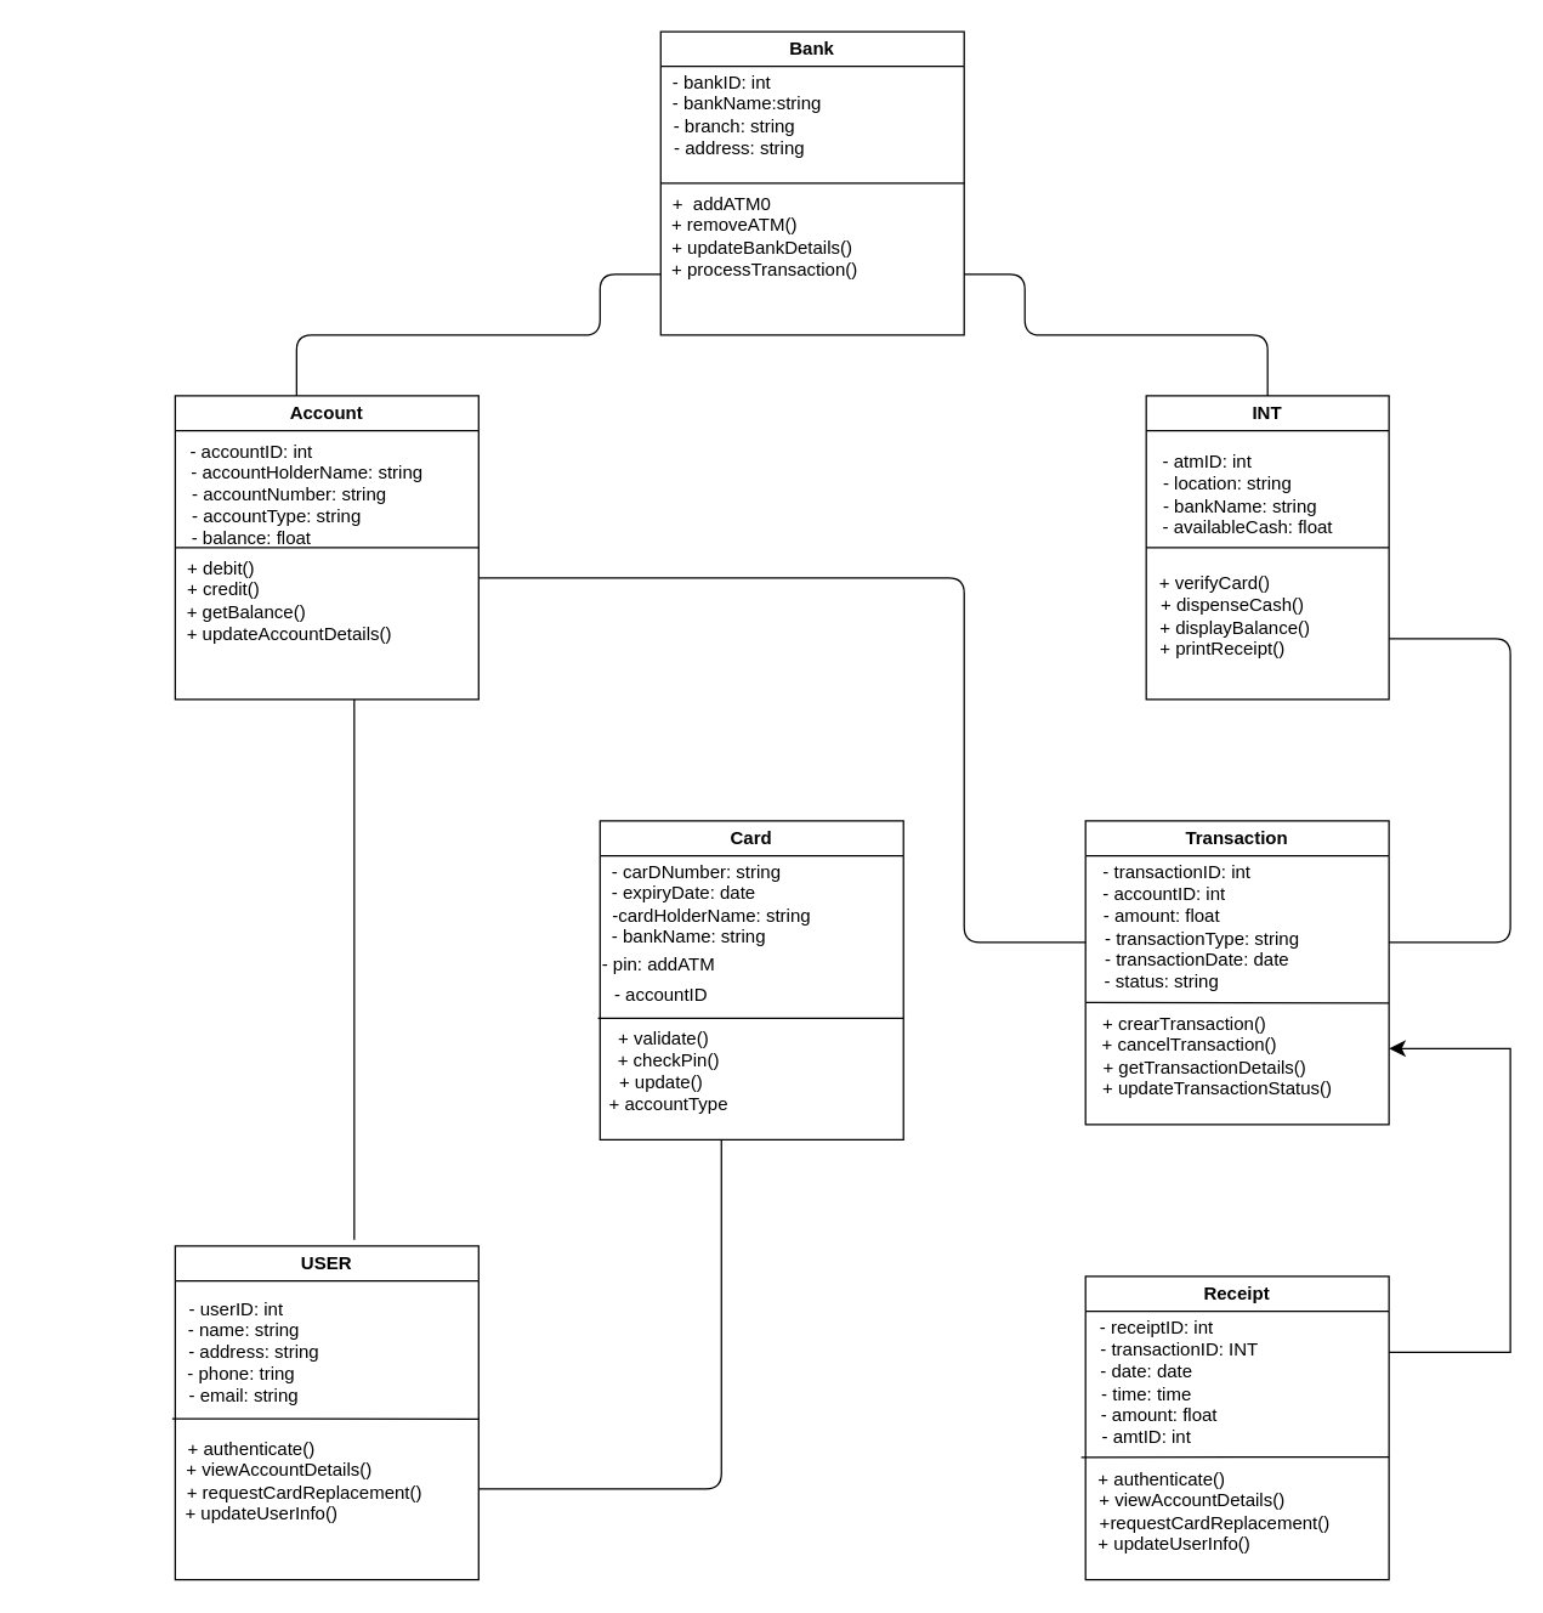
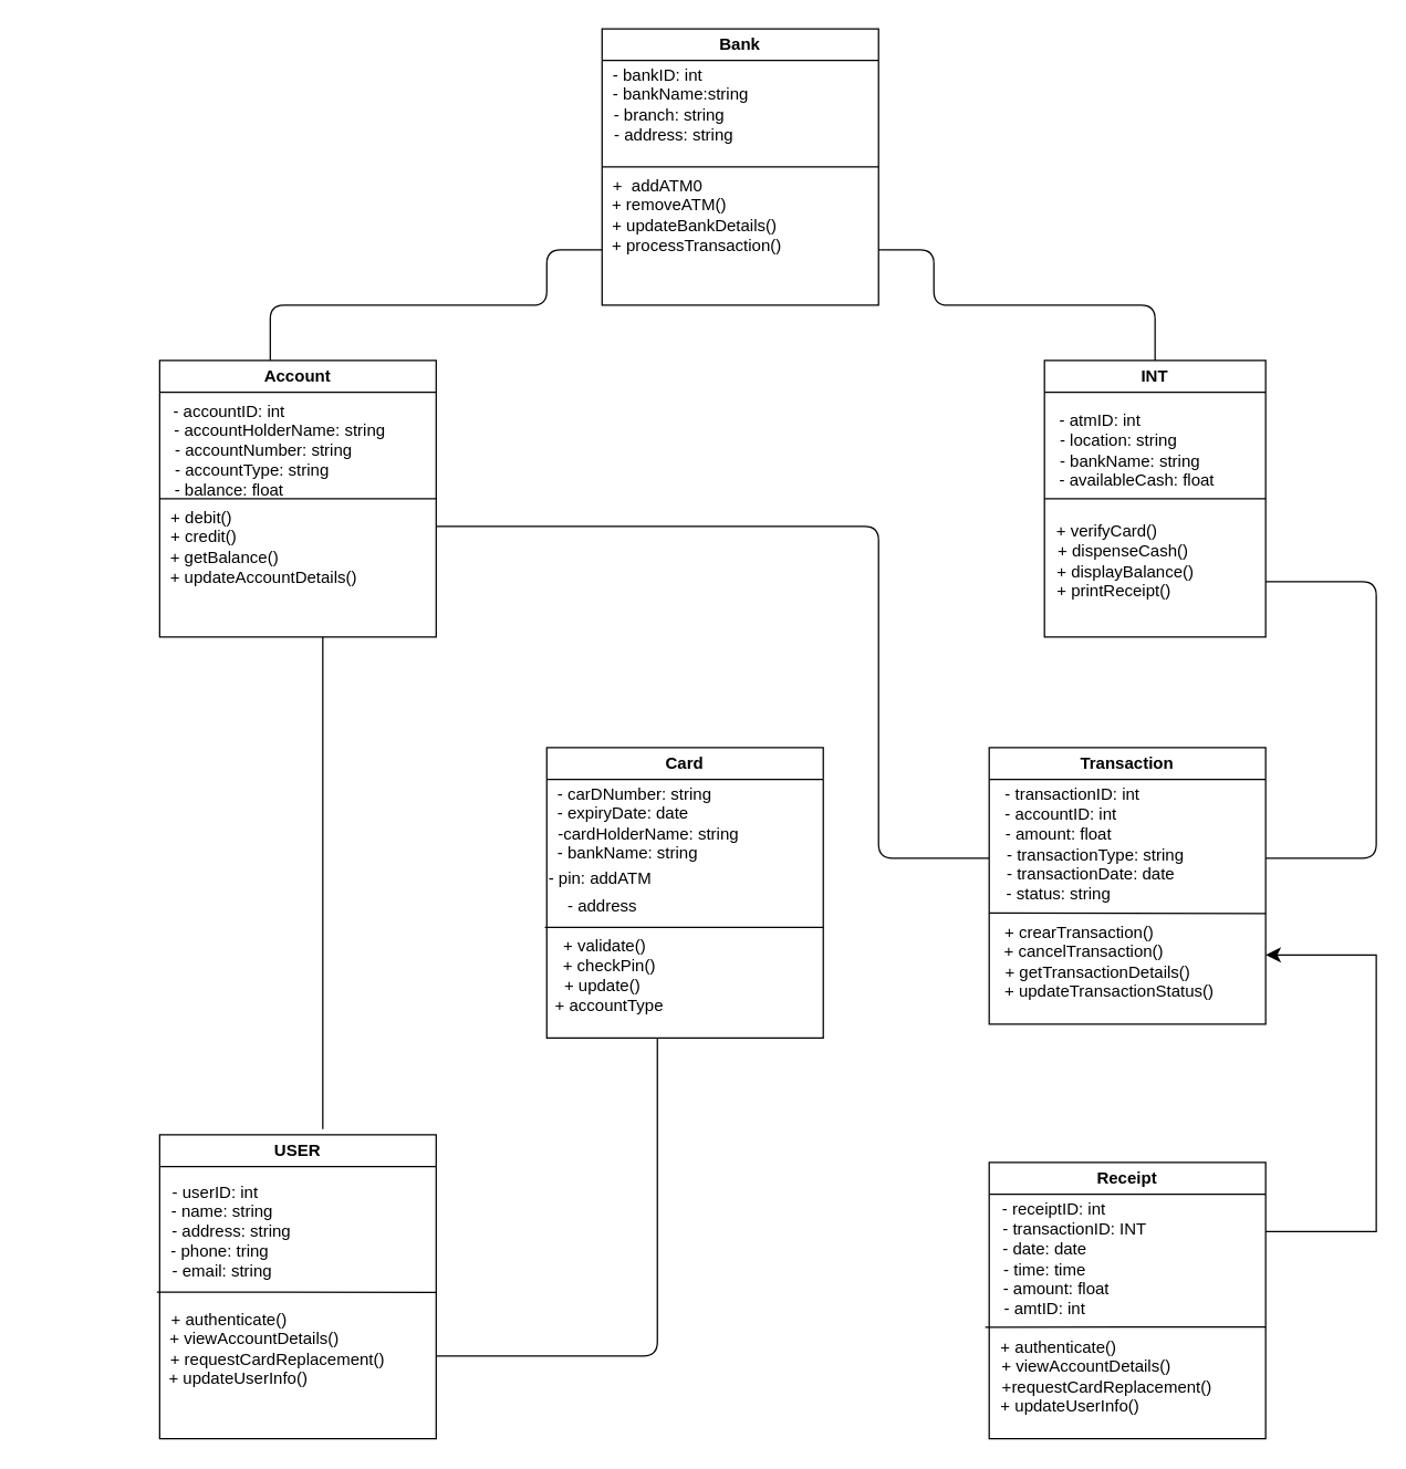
- <mxCell id="24" value="- accountID" style="text;html=1;align=center;verticalAlign=middle;resizable=0;points=[];autosize=1;strokeColor=none;fillColor=none;" vertex="1" parent="21"><mxGeometry y="100" width="80" height="30" as="geometry" /></mxCell>
+ <mxCell id="24" value="- address" style="text;html=1;align=center;verticalAlign=middle;resizable=0;points=[];autosize=1;strokeColor=none;fillColor=none;" vertex="1" parent="21"><mxGeometry y="100" width="80" height="30" as="geometry" /></mxCell>
